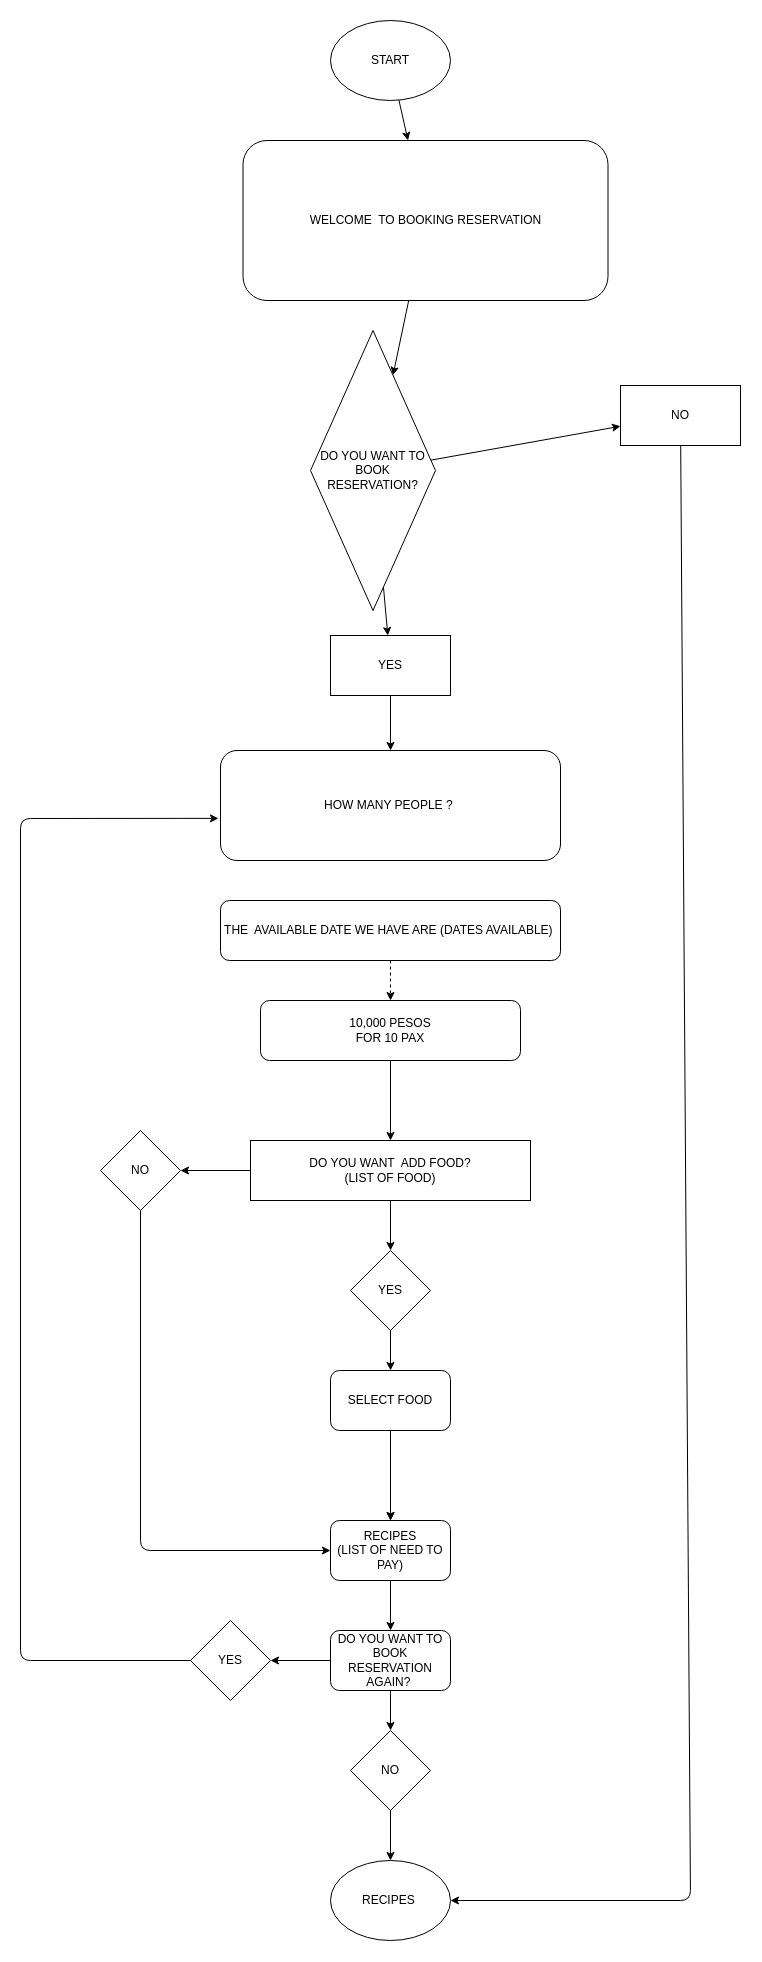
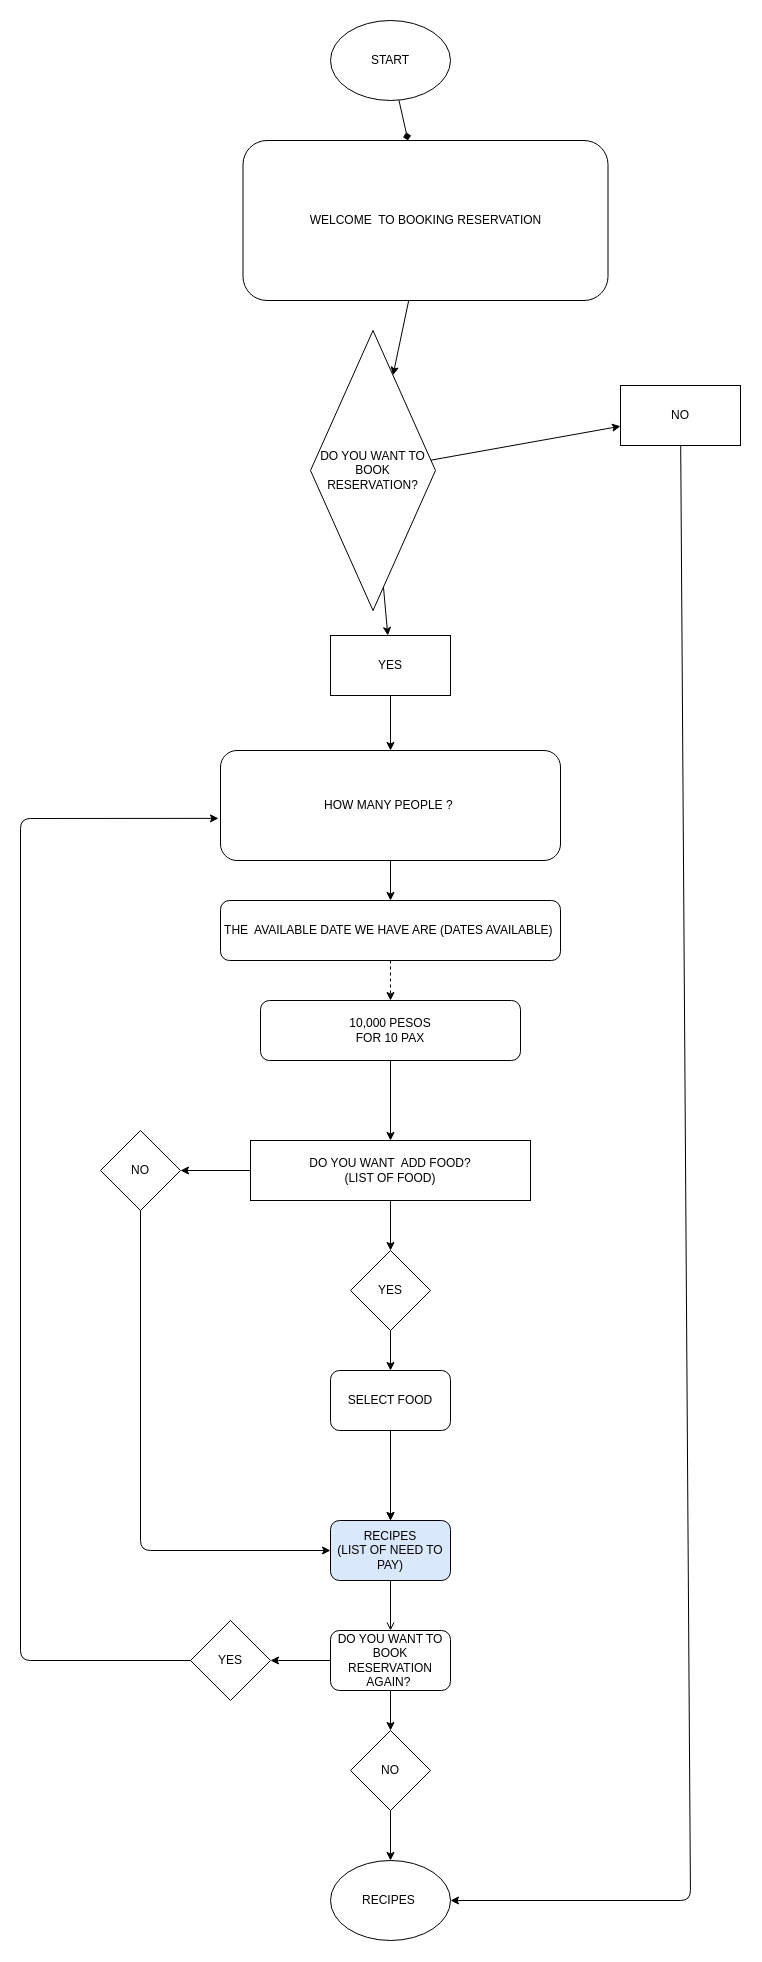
- <mxCell id="2" value="" style="edgeStyle=none;html=1;" parent="1" source="3" target="5" edge="1"><mxGeometry relative="1" as="geometry" /></mxCell>
+ <mxCell id="2" value="" style="edgeStyle=none;html=1;endArrow=diamond;" parent="1" source="3" target="5" edge="1"><mxGeometry relative="1" as="geometry" /></mxCell>
+ <mxCell id="12" value="" style="edgeStyle=none;html=1;" parent="1" source="13" target="15" edge="1"><mxGeometry relative="1" as="geometry" /></mxCell>
- <mxCell id="28" value="RECIPES&lt;br&gt;(LIST OF NEED TO PAY)" style="rounded=1;whiteSpace=wrap;html=1;" parent="1" vertex="1"><mxGeometry x="330" y="1520" width="120" height="60" as="geometry" /></mxCell>
+ <mxCell id="28" value="RECIPES&lt;br&gt;(LIST OF NEED TO PAY)" style="rounded=1;whiteSpace=wrap;html=1;fillColor=#dae8fc;" parent="1" vertex="1"><mxGeometry x="330" y="1520" width="120" height="60" as="geometry" /></mxCell>
- <mxCell id="27" value="" style="edgeStyle=none;html=1;" edge="1" parent="1" source="28" target="34"><mxGeometry relative="1" as="geometry" /></mxCell>
+ <mxCell id="27" value="" style="edgeStyle=none;html=1;endArrow=open;" edge="1" parent="1" source="28" target="34"><mxGeometry relative="1" as="geometry" /></mxCell>
